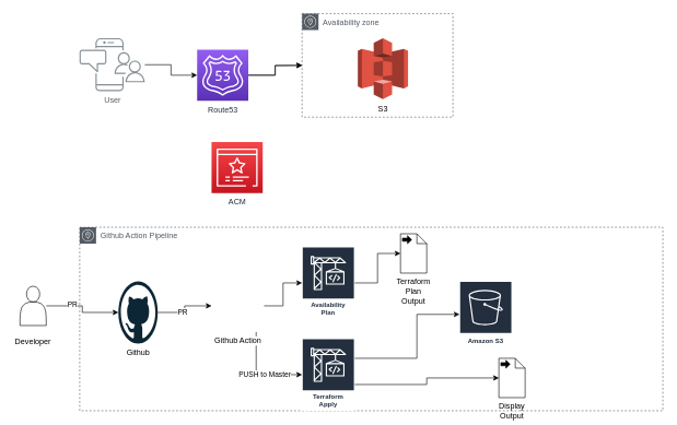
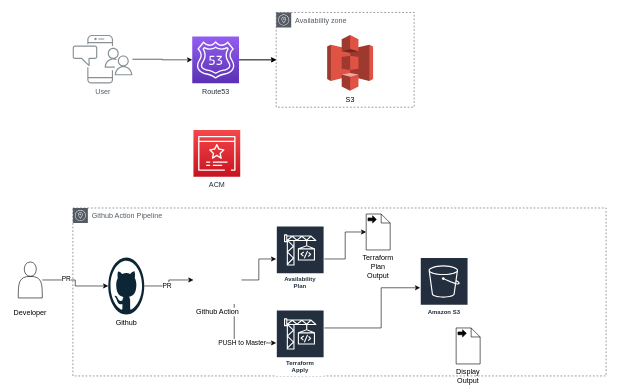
- <mxCell id="8" value="Route53" style="sketch=0;points=[[0,0,0],[0.25,0,0],[0.5,0,0],[0.75,0,0],[1,0,0],[0,1,0],[0.25,1,0],[0.5,1,0],[0.75,1,0],[1,1,0],[0,0.25,0],[0,0.5,0],[0,0.75,0],[1,0.25,0],[1,0.5,0],[1,0.75,0]];outlineConnect=0;fontColor=#232F3E;gradientColor=#945DF2;gradientDirection=north;fillColor=#5A30B5;strokeColor=#ffffff;dashed=0;verticalLabelPosition=bottom;verticalAlign=top;align=center;html=1;fontSize=12;fontStyle=0;aspect=fixed;shape=mxgraph.aws4.resourceIcon;resIcon=mxgraph.aws4.route_53;" parent="1" vertex="1"><mxGeometry x="300" y="75" width="78" height="78" as="geometry" /></mxCell>
+ <mxCell id="8" value="Route53" style="sketch=0;points=[[0,0,0],[0.25,0,0],[0.5,0,0],[0.75,0,0],[1,0,0],[0,1,0],[0.25,1,0],[0.5,1,0],[0.75,1,0],[1,1,0],[0,0.25,0],[0,0.5,0],[0,0.75,0],[1,0.25,0],[1,0.5,0],[1,0.75,0]];outlineConnect=0;fontColor=#232F3E;gradientColor=#945DF2;gradientDirection=north;fillColor=#5A30B5;strokeColor=#ffffff;dashed=0;verticalLabelPosition=bottom;verticalAlign=top;align=center;html=1;fontSize=12;fontStyle=0;aspect=fixed;shape=mxgraph.aws4.resourceIcon;resIcon=mxgraph.aws4.route_53;" parent="1" vertex="1"><mxGeometry x="320" y="60" width="78" height="78" as="geometry" /></mxCell>
- <mxCell id="23" style="edgeStyle=orthogonalEdgeStyle;rounded=0;orthogonalLoop=1;jettySize=auto;html=1;entryX=0;entryY=0.5;entryDx=0;entryDy=0;entryPerimeter=0;" edge="1" parent="1" source="27" target="28"><mxGeometry relative="1" as="geometry"><Array as="points"><mxPoint x="650" y="586" /><mxPoint x="650" y="576" /></Array></mxGeometry></mxCell>
